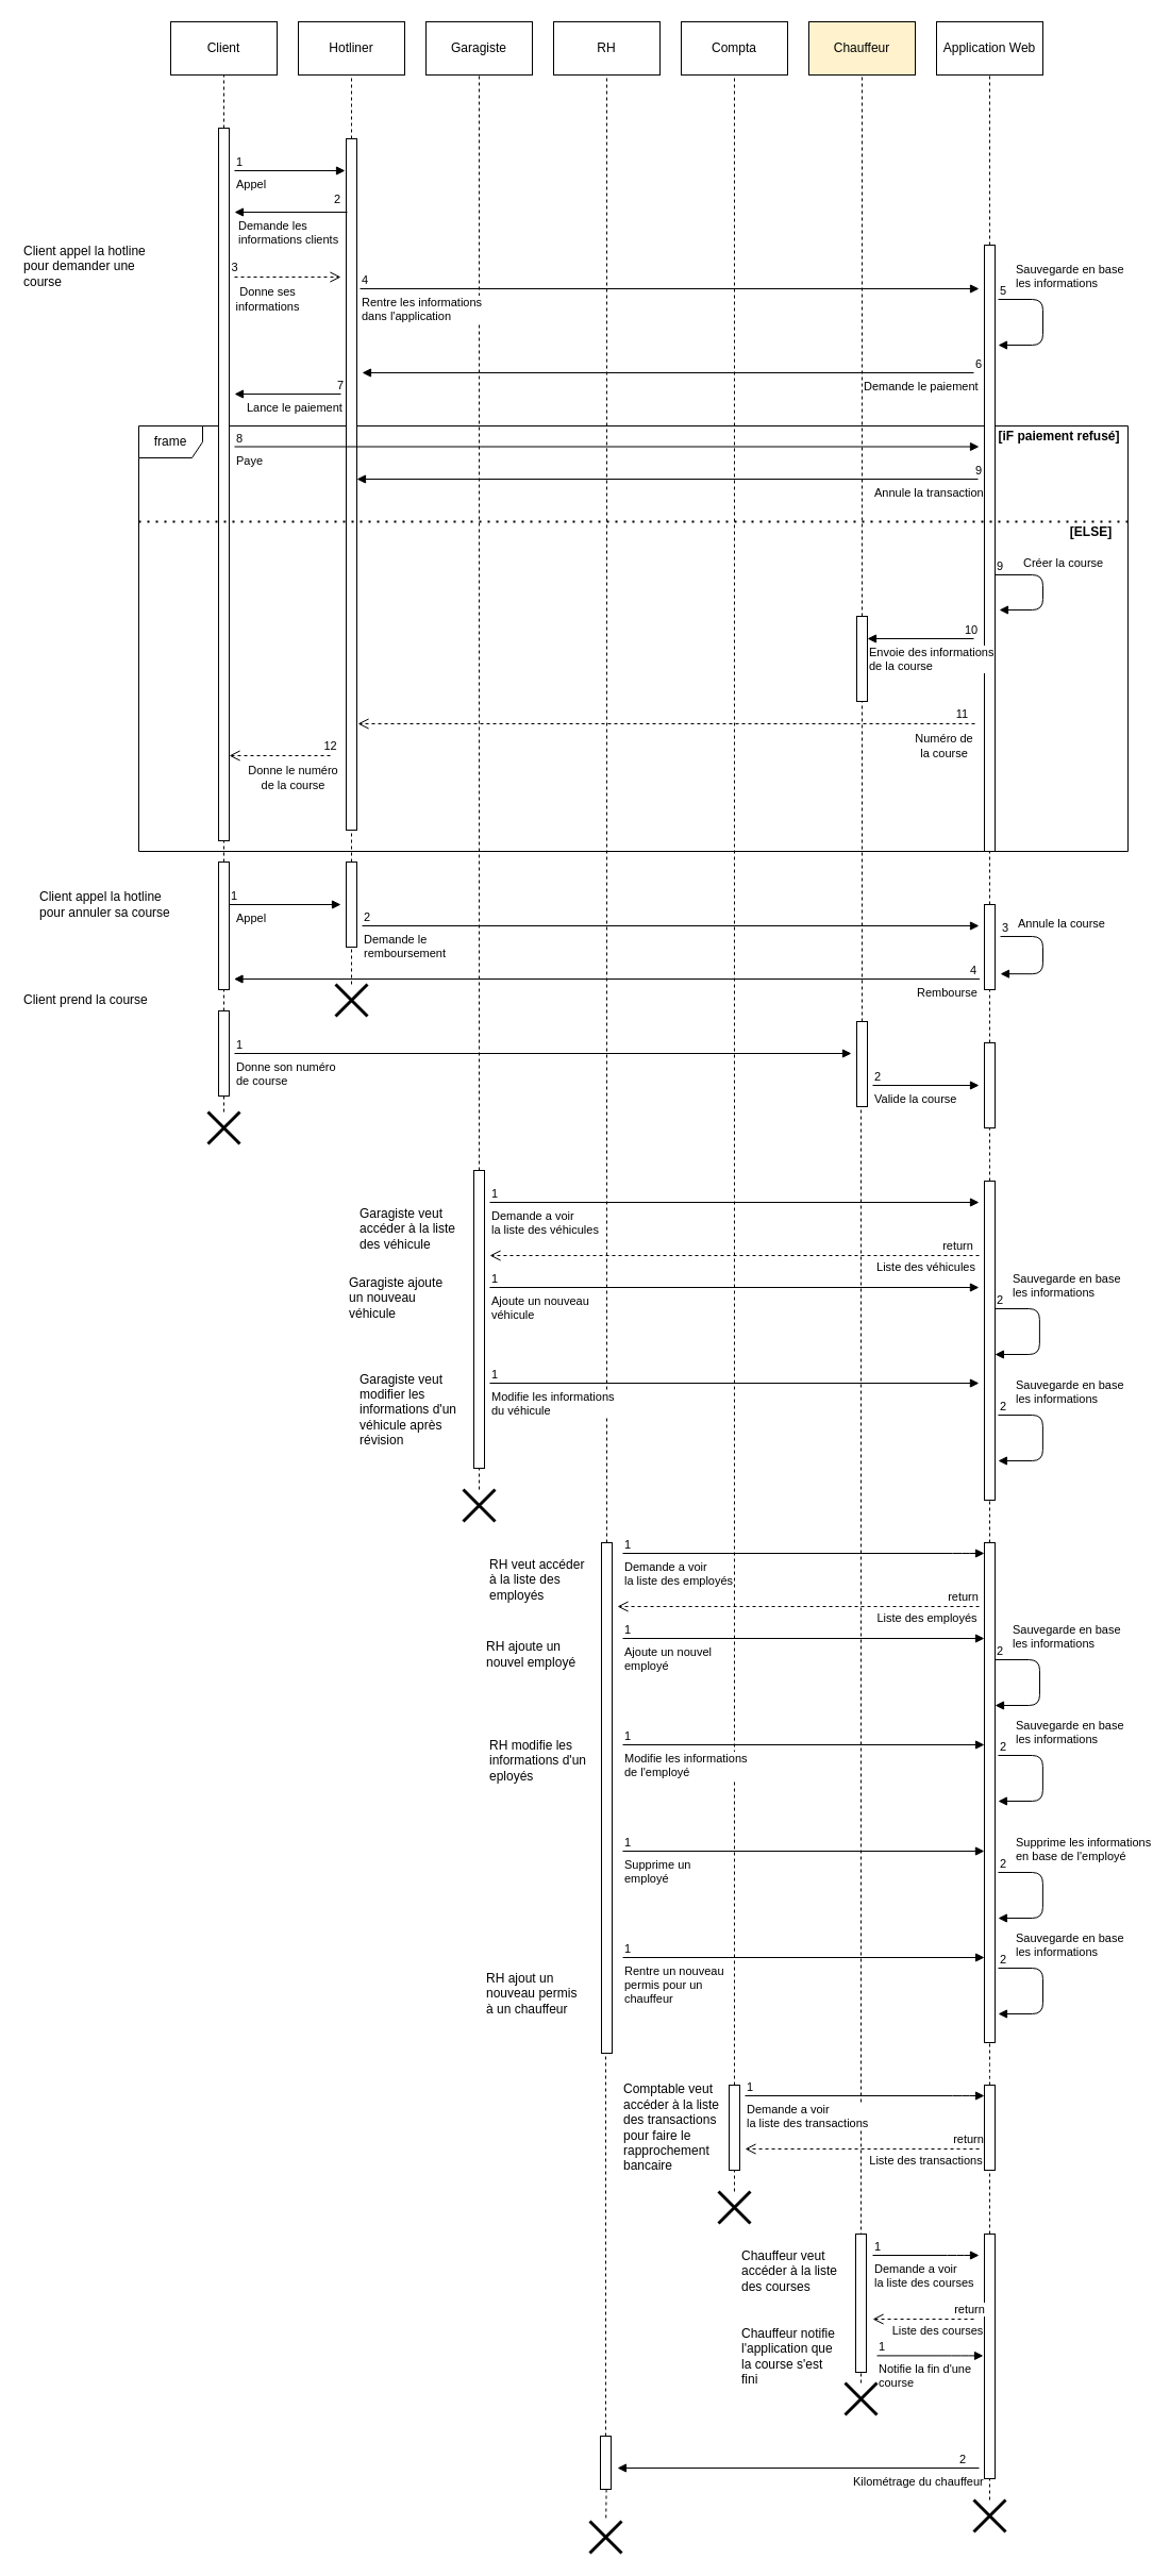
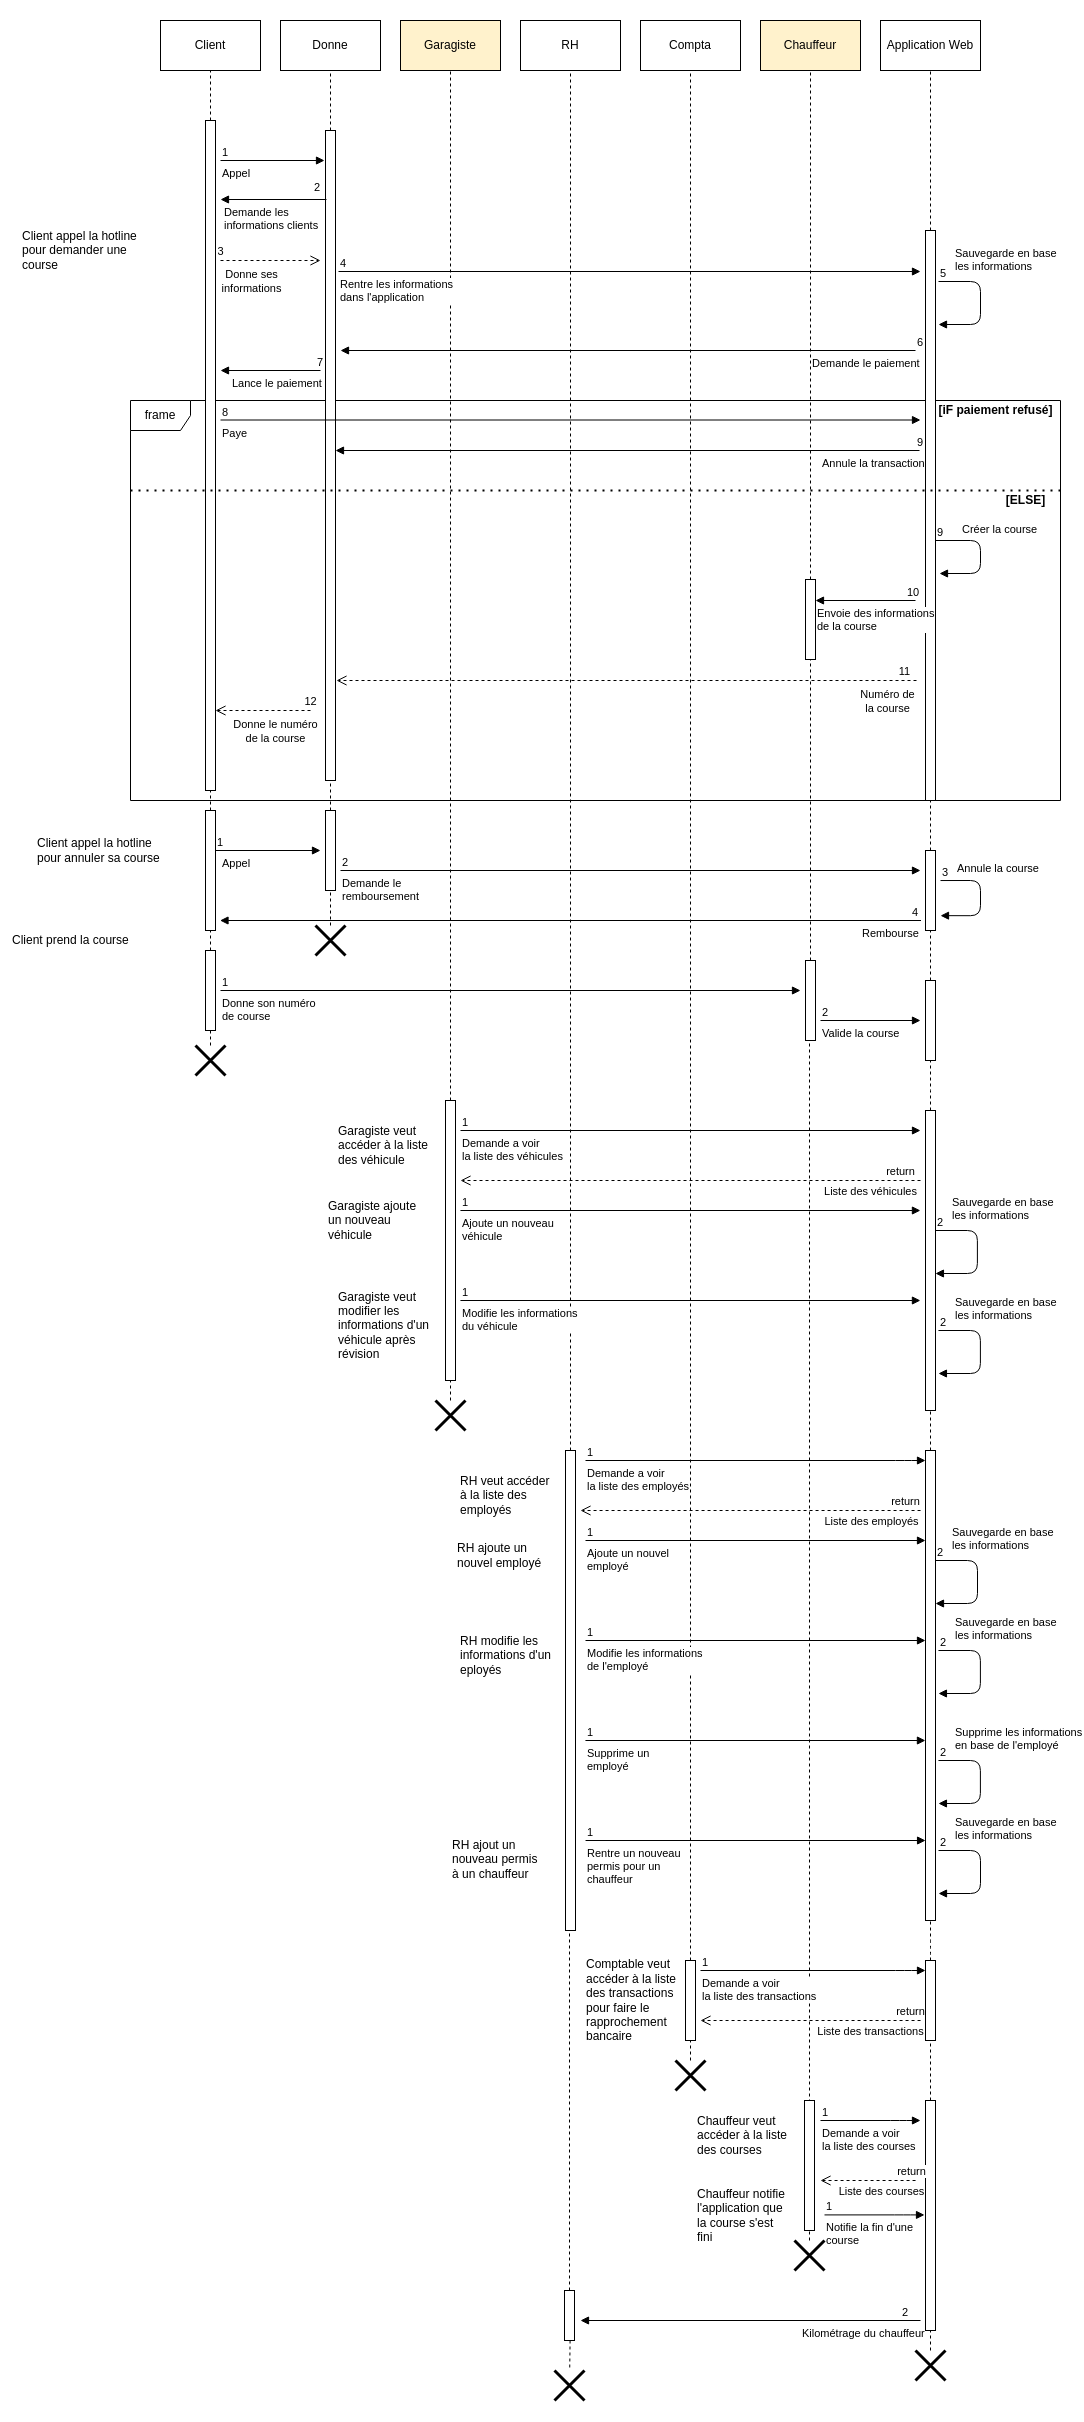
- <mxCell id="11" value="Hotliner" style="rounded=0;whiteSpace=wrap;html=1;" vertex="1" parent="1"><mxGeometry x="280" y="20" width="100" height="50" as="geometry" /></mxCell>
+ <mxCell id="11" value="Donne" style="rounded=0;whiteSpace=wrap;html=1;" vertex="1" parent="1"><mxGeometry x="280" y="20" width="100" height="50" as="geometry" /></mxCell>
- <mxCell id="12" value="Garagiste" style="rounded=0;whiteSpace=wrap;html=1;" vertex="1" parent="1"><mxGeometry x="400" y="20" width="100" height="50" as="geometry" /></mxCell>
+ <mxCell id="12" value="Garagiste" style="rounded=0;whiteSpace=wrap;html=1;fillColor=#fff2cc;" vertex="1" parent="1"><mxGeometry x="400" y="20" width="100" height="50" as="geometry" /></mxCell>
- <mxCell id="67" value="Client prend la course" style="text;html=1;strokeColor=none;fillColor=none;align=left;verticalAlign=middle;whiteSpace=wrap;rounded=0;" vertex="1" parent="1"><mxGeometry x="20" y="910" width="140" height="60" as="geometry" /></mxCell>
+ <mxCell id="67" value="Client prend la course" style="text;html=1;strokeColor=none;fillColor=none;align=left;verticalAlign=middle;whiteSpace=wrap;rounded=0;" vertex="1" parent="1"><mxGeometry x="10" y="910" width="140" height="60" as="geometry" /></mxCell>
- <mxCell id="140" value="Garagiste veut accéder à la liste des véhicule " style="text;html=1;strokeColor=none;fillColor=none;align=left;verticalAlign=middle;whiteSpace=wrap;rounded=0;" vertex="1" parent="1"><mxGeometry x="336" y="1130" width="96" height="50" as="geometry" /></mxCell>
+ <mxCell id="140" value="Garagiste veut accéder à la liste des véhicule " style="text;html=1;strokeColor=none;fillColor=none;align=left;verticalAlign=middle;whiteSpace=wrap;rounded=0;" vertex="1" parent="1"><mxGeometry x="336" y="1120" width="96" height="50" as="geometry" /></mxCell>
- <mxCell id="143" value="RH veut accéder à la liste des employés " style="text;html=1;strokeColor=none;fillColor=none;align=left;verticalAlign=middle;whiteSpace=wrap;rounded=0;" vertex="1" parent="1"><mxGeometry x="458" y="1460" width="96" height="50" as="geometry" /></mxCell>
+ <mxCell id="143" value="RH veut accéder à la liste des employés " style="text;html=1;strokeColor=none;fillColor=none;align=left;verticalAlign=middle;whiteSpace=wrap;rounded=0;" vertex="1" parent="1"><mxGeometry x="458" y="1470" width="96" height="50" as="geometry" /></mxCell>
- <mxCell id="146" value="RH ajout un nouveau permis à un chauffeur" style="text;html=1;strokeColor=none;fillColor=none;align=left;verticalAlign=middle;whiteSpace=wrap;rounded=0;" vertex="1" parent="1"><mxGeometry x="455" y="1849" width="96" height="50" as="geometry" /></mxCell>
+ <mxCell id="146" value="RH ajout un nouveau permis à un chauffeur" style="text;html=1;strokeColor=none;fillColor=none;align=left;verticalAlign=middle;whiteSpace=wrap;rounded=0;" vertex="1" parent="1"><mxGeometry x="450" y="1834" width="96" height="50" as="geometry" /></mxCell>
